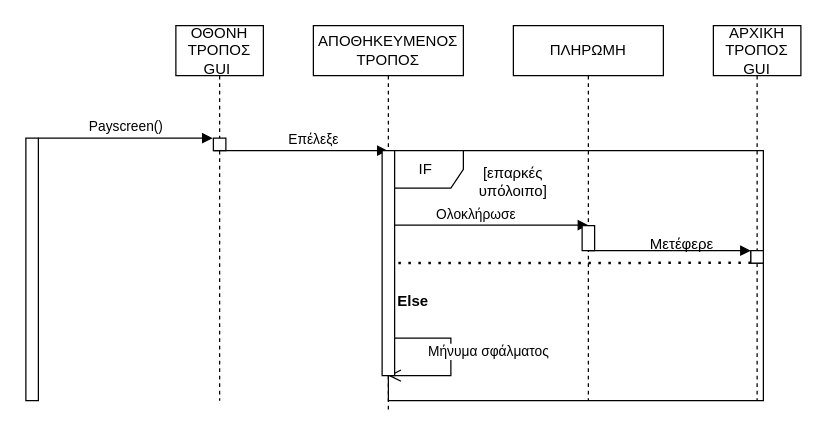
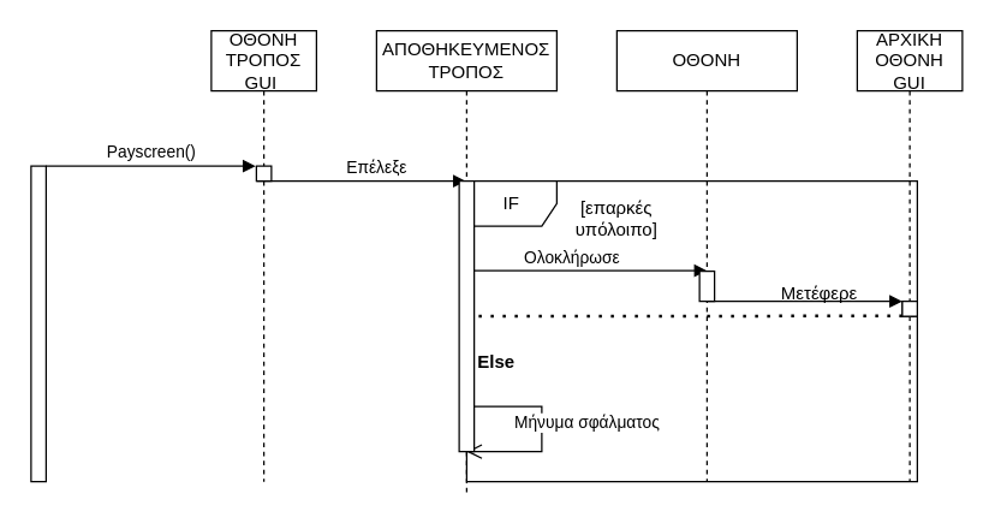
- <mxCell id="18" value="ΠΛΗΡΩΜΗ" style="shape=umlLifeline;perimeter=lifelinePerimeter;whiteSpace=wrap;html=1;container=1;collapsible=0;recursiveResize=0;outlineConnect=0;" vertex="1" parent="1"><mxGeometry x="410" y="20" width="120" height="300" as="geometry" /></mxCell>
+ <mxCell id="18" value="ΟΘΟΝΗ" style="shape=umlLifeline;perimeter=lifelinePerimeter;whiteSpace=wrap;html=1;container=1;collapsible=0;recursiveResize=0;outlineConnect=0;" vertex="1" parent="1"><mxGeometry x="410" y="20" width="120" height="300" as="geometry" /></mxCell>
- <mxCell id="20" value="ΑΡΧΙΚΗ ΤΡΟΠΟΣ GUI" style="shape=umlLifeline;perimeter=lifelinePerimeter;whiteSpace=wrap;html=1;container=1;collapsible=0;recursiveResize=0;outlineConnect=0;" vertex="1" parent="1"><mxGeometry x="570" y="20" width="70" height="300" as="geometry" /></mxCell>
+ <mxCell id="20" value="ΑΡΧΙΚΗ ΟΘΟΝΗ GUI" style="shape=umlLifeline;perimeter=lifelinePerimeter;whiteSpace=wrap;html=1;container=1;collapsible=0;recursiveResize=0;outlineConnect=0;" vertex="1" parent="1"><mxGeometry x="570" y="20" width="70" height="300" as="geometry" /></mxCell>
